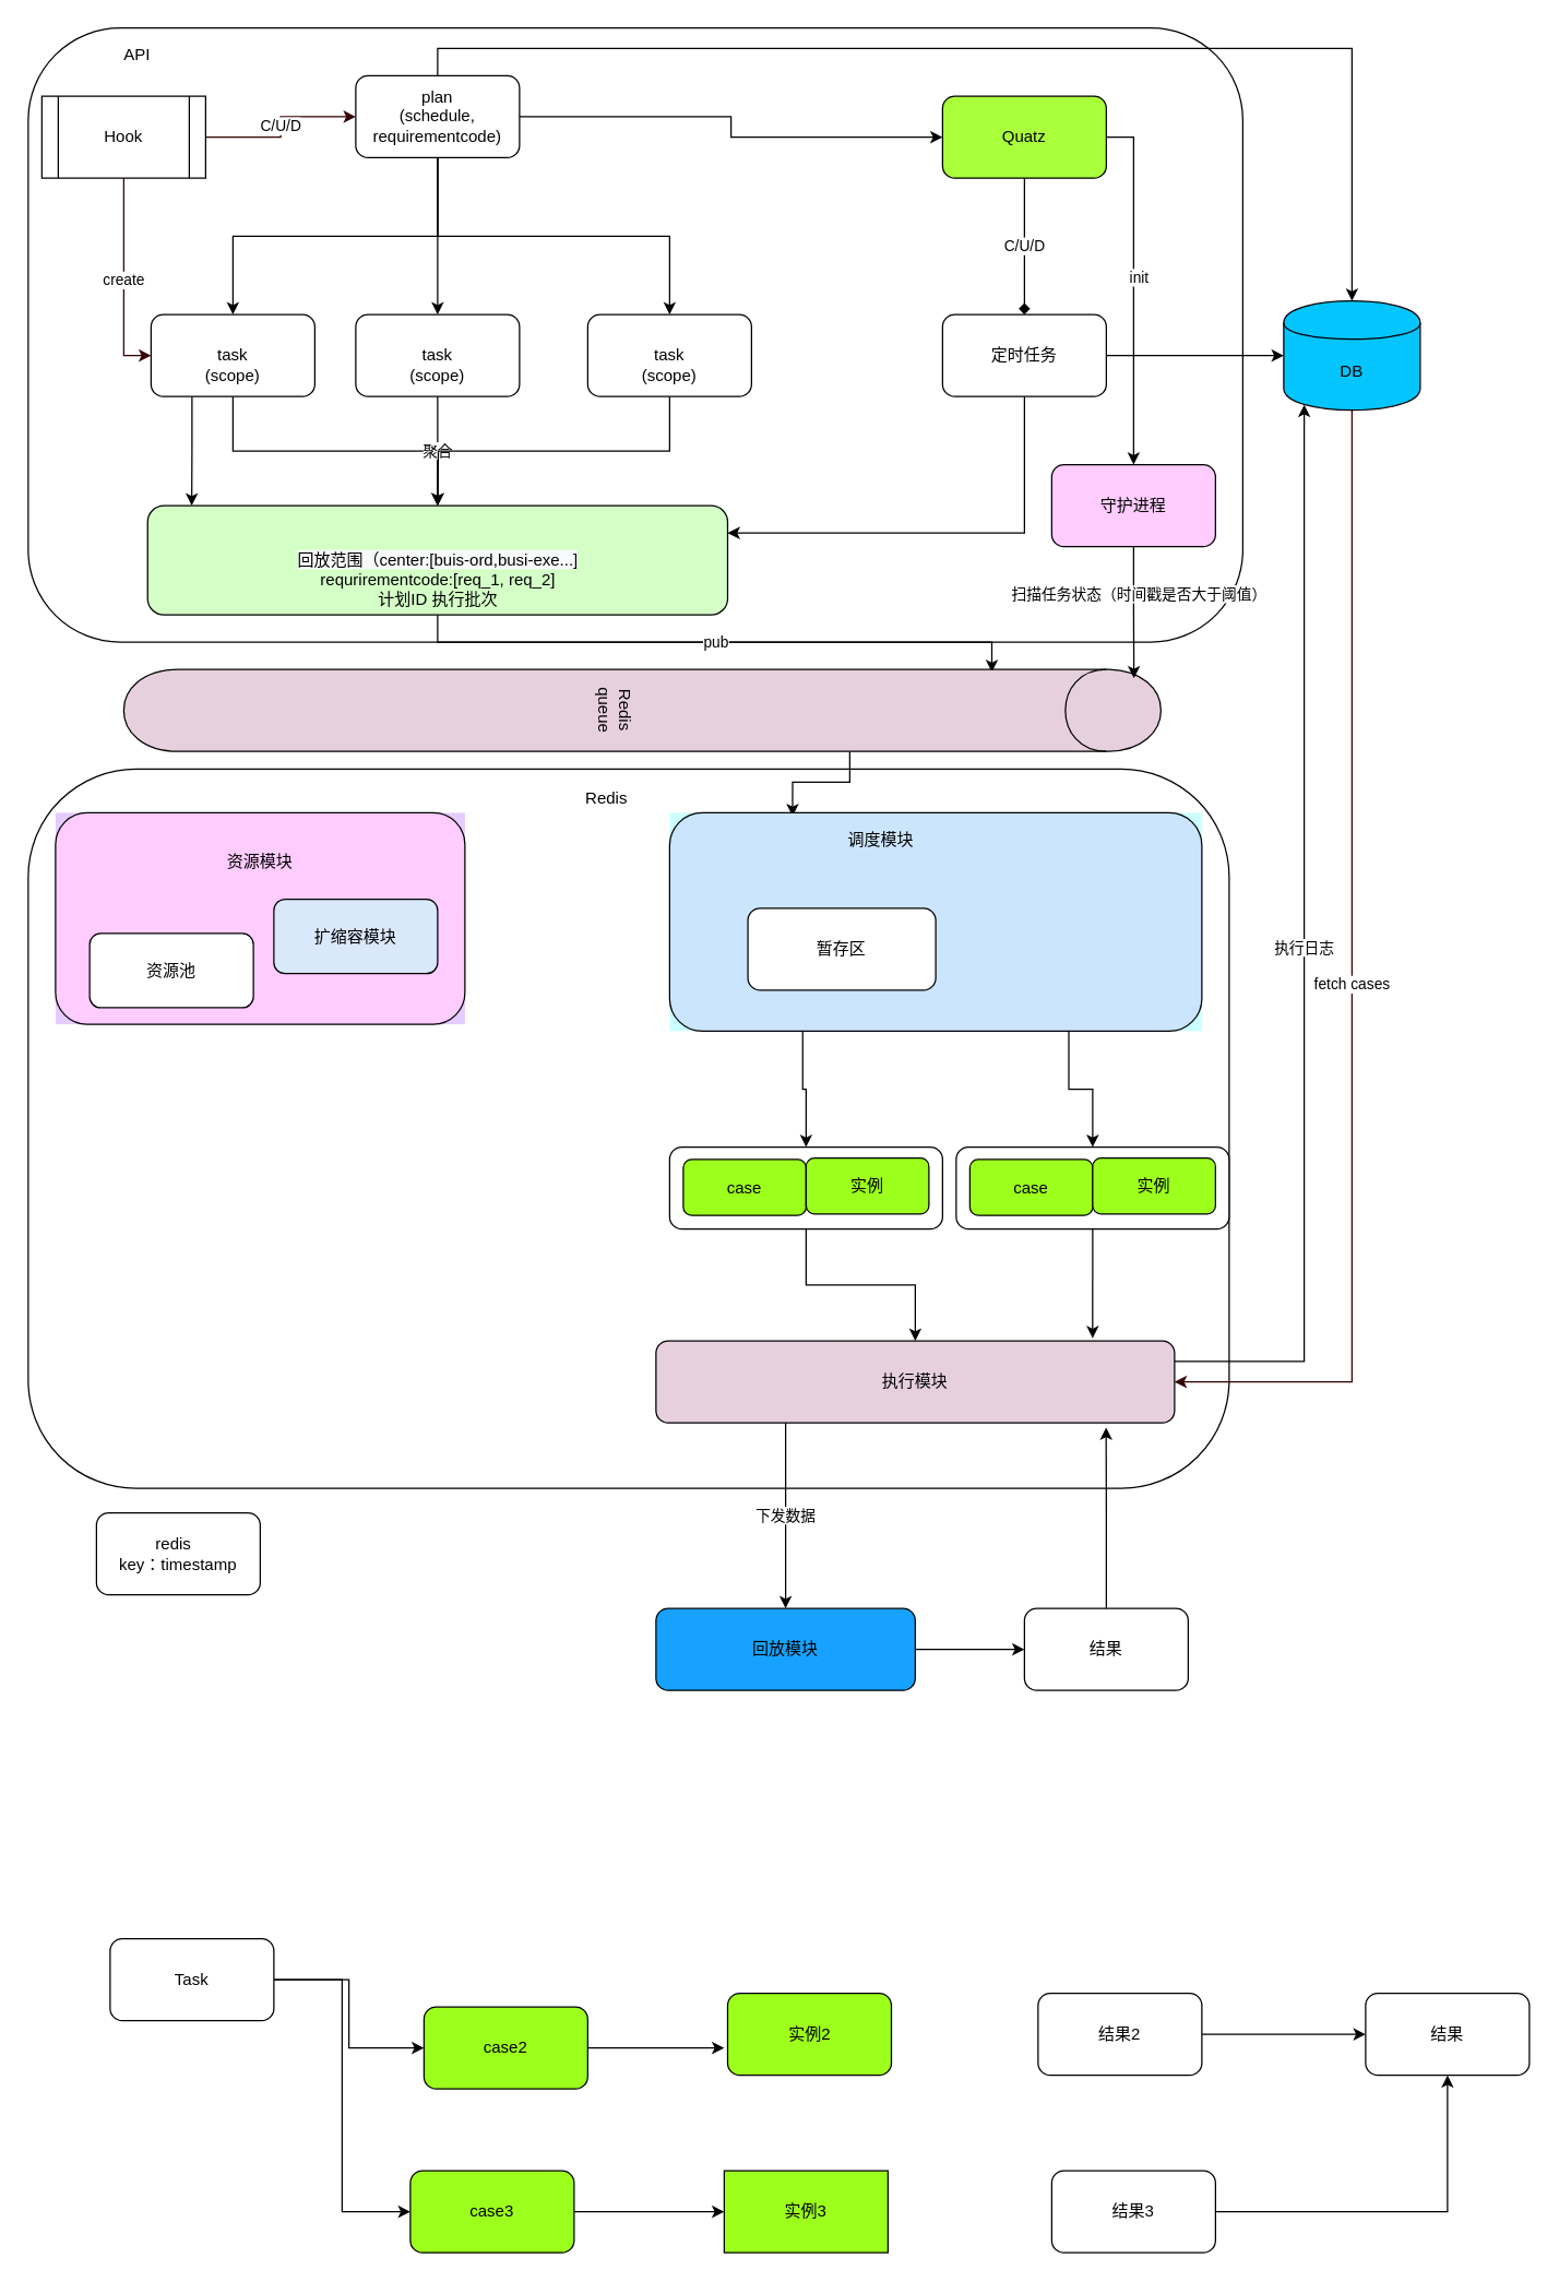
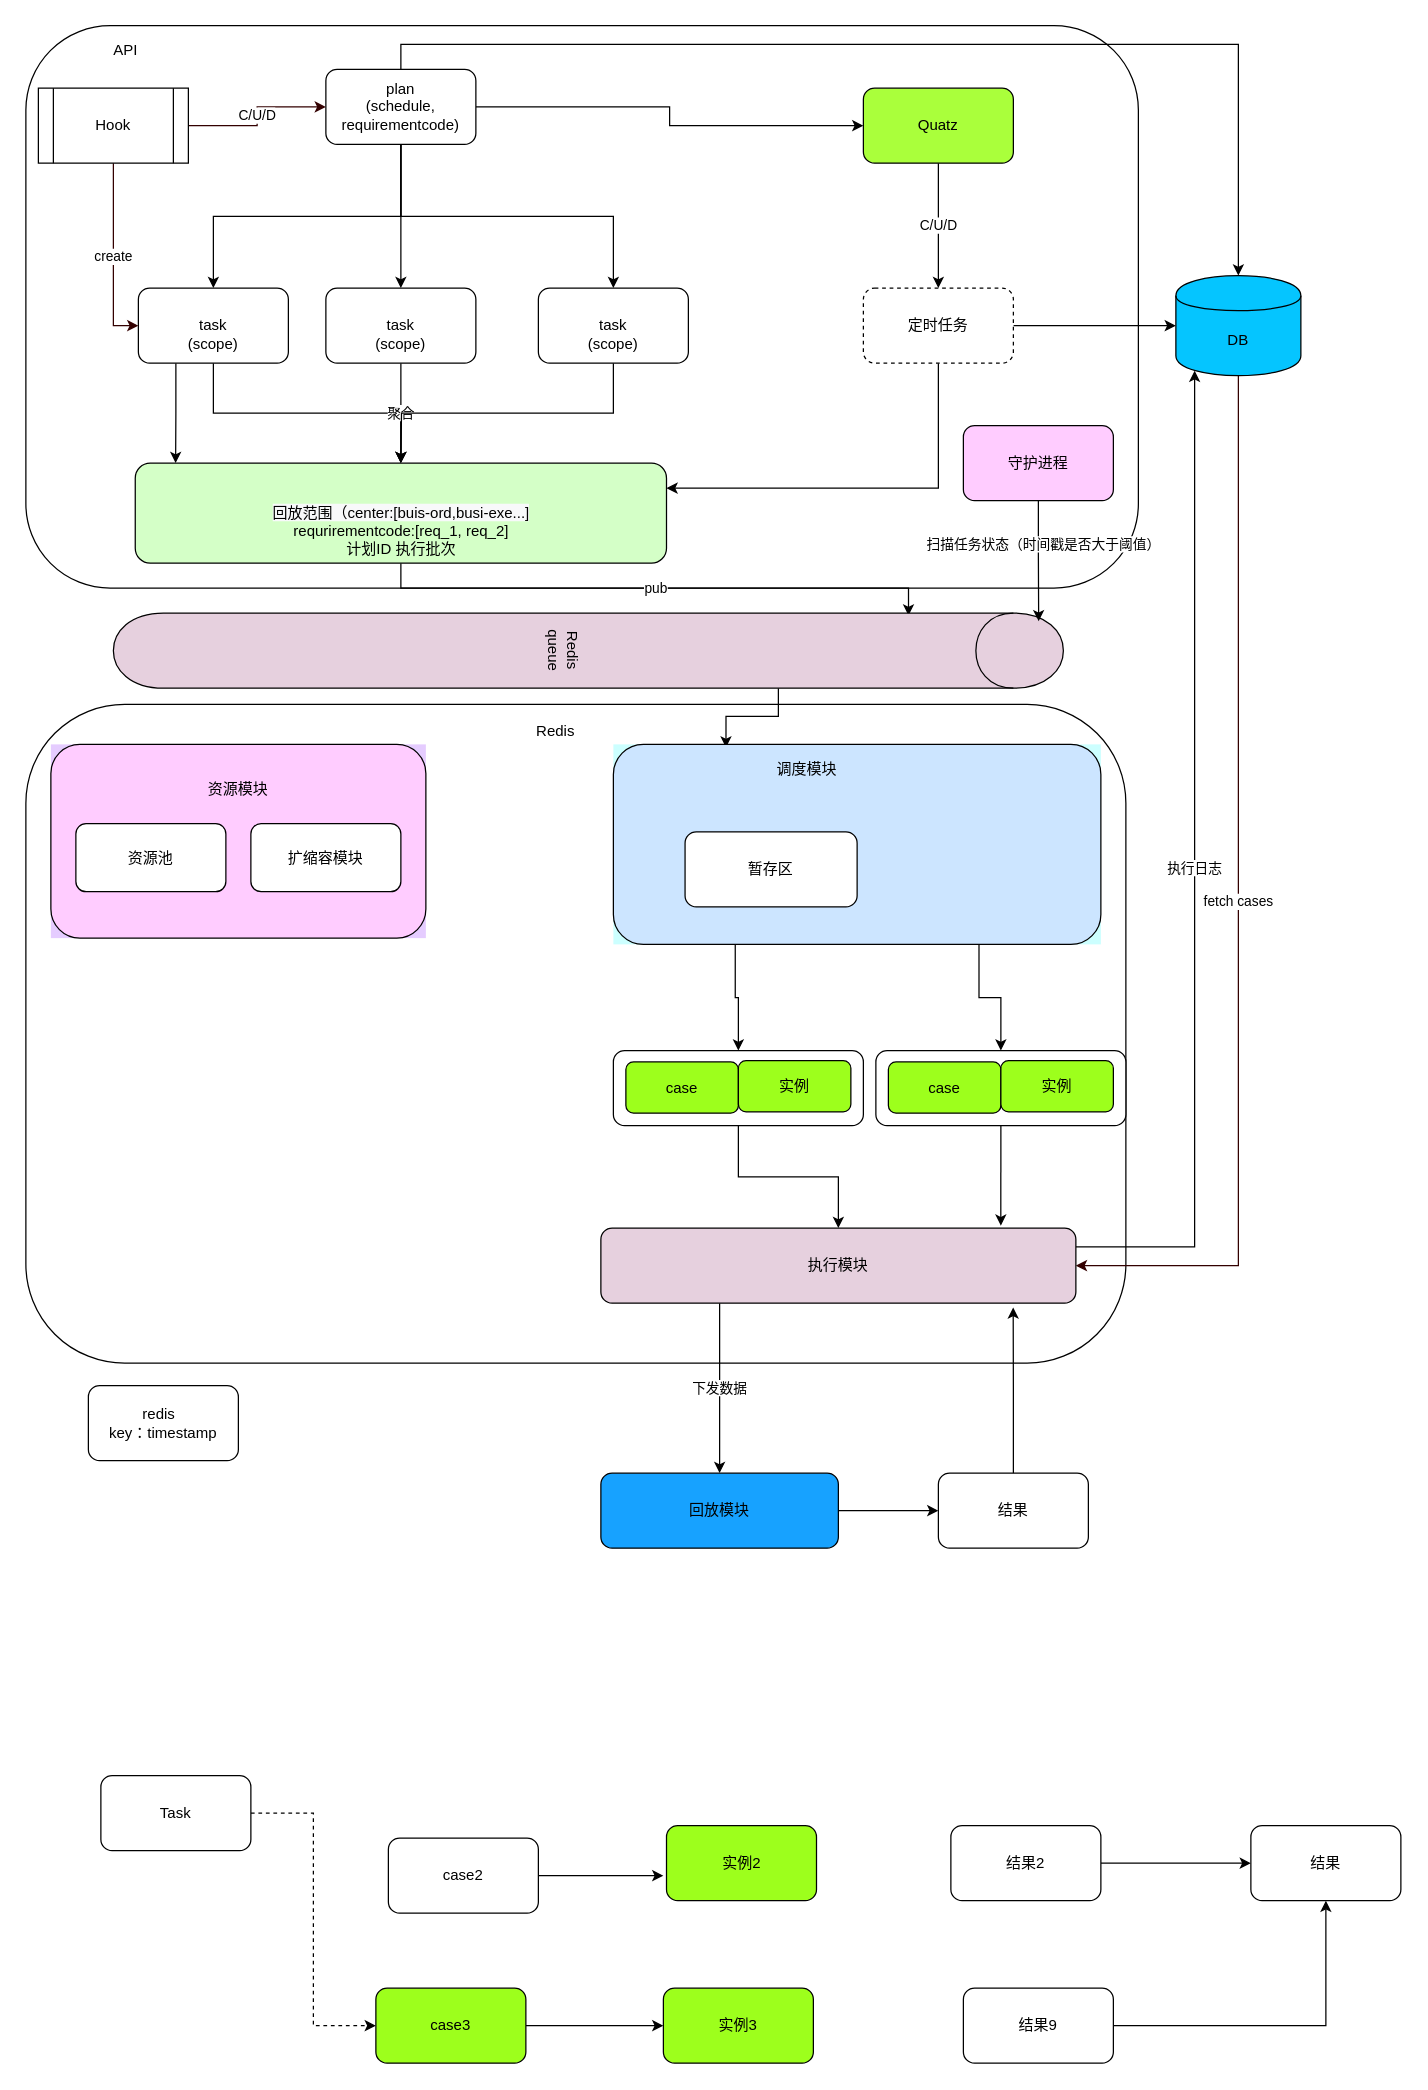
- <mxCell id="23" style="edgeStyle=orthogonalEdgeStyle;rounded=0;orthogonalLoop=1;jettySize=auto;html=1;exitX=1;exitY=0.5;exitDx=0;exitDy=0;" edge="1" parent="1" source="25" target="80"><mxGeometry relative="1" as="geometry" /></mxCell>
- <mxCell id="24" value="init" style="edgeLabel;html=1;align=center;verticalAlign=middle;resizable=0;points=[];" vertex="1" connectable="0" parent="23"><mxGeometry x="-0.073" y="3" relative="1" as="geometry"><mxPoint y="1" as="offset" /></mxGeometry></mxCell>
- <mxCell id="22" value="C/U/D" style="edgeStyle=orthogonalEdgeStyle;rounded=0;orthogonalLoop=1;jettySize=auto;html=1;exitX=0.5;exitY=1;exitDx=0;exitDy=0;entryX=0.5;entryY=0;entryDx=0;entryDy=0;endArrow=diamond;" parent="1" source="25" target="28" edge="1"><mxGeometry relative="1" as="geometry" /></mxCell>
+ <mxCell id="22" value="C/U/D" style="edgeStyle=orthogonalEdgeStyle;rounded=0;orthogonalLoop=1;jettySize=auto;html=1;exitX=0.5;exitY=1;exitDx=0;exitDy=0;entryX=0.5;entryY=0;entryDx=0;entryDy=0;" parent="1" source="25" target="28" edge="1"><mxGeometry relative="1" as="geometry" /></mxCell>
- <mxCell id="28" value="定时任务" style="rounded=1;whiteSpace=wrap;html=1;" parent="1" vertex="1"><mxGeometry x="690" y="230" width="120" height="60" as="geometry" /></mxCell>
+ <mxCell id="28" value="定时任务" style="rounded=1;whiteSpace=wrap;html=1;dashed=1;" parent="1" vertex="1"><mxGeometry x="690" y="230" width="120" height="60" as="geometry" /></mxCell>
- <mxCell id="58" value="扩缩容模块" style="rounded=1;whiteSpace=wrap;html=1;fillColor=#dae8fc;" vertex="1" parent="54"><mxGeometry x="160" y="63.45" width="120" height="54.386" as="geometry" /></mxCell>
+ <mxCell id="58" value="扩缩容模块" style="rounded=1;whiteSpace=wrap;html=1;fillColor=#FFFFFF;" vertex="1" parent="54"><mxGeometry x="160" y="63.45" width="120" height="54.386" as="geometry" /></mxCell>
- <mxCell id="57" value="资源池" style="rounded=1;whiteSpace=wrap;html=1;fillColor=#FFFFFF;" vertex="1" parent="54"><mxGeometry x="25" y="88.45" width="120" height="54.386" as="geometry" /></mxCell>
+ <mxCell id="57" value="资源池" style="rounded=1;whiteSpace=wrap;html=1;fillColor=#FFFFFF;" vertex="1" parent="54"><mxGeometry x="20" y="63.45" width="120" height="54.386" as="geometry" /></mxCell>
- <mxCell id="38" style="edgeStyle=orthogonalEdgeStyle;rounded=0;orthogonalLoop=1;jettySize=auto;html=1;exitX=1;exitY=0.5;exitDx=0;exitDy=0;entryX=0;entryY=0.5;entryDx=0;entryDy=0;" edge="1" parent="1" source="40" target="42"><mxGeometry relative="1" as="geometry" /></mxCell>
- <mxCell id="42" value="case2" style="rounded=1;whiteSpace=wrap;html=1;fillColor=#9DFF1C;" vertex="1" parent="1"><mxGeometry x="310" y="1470" width="120" height="60" as="geometry" /></mxCell>
+ <mxCell id="42" value="case2" style="rounded=1;whiteSpace=wrap;html=1;fillColor=#ffffff;" vertex="1" parent="1"><mxGeometry x="310" y="1470" width="120" height="60" as="geometry" /></mxCell>
- <mxCell id="39" style="edgeStyle=orthogonalEdgeStyle;rounded=0;orthogonalLoop=1;jettySize=auto;html=1;exitX=1;exitY=0.5;exitDx=0;exitDy=0;entryX=0;entryY=0.5;entryDx=0;entryDy=0;" edge="1" parent="1" source="40" target="44"><mxGeometry relative="1" as="geometry" /></mxCell>
+ <mxCell id="39" style="edgeStyle=orthogonalEdgeStyle;rounded=0;orthogonalLoop=1;jettySize=auto;html=1;exitX=1;exitY=0.5;exitDx=0;exitDy=0;entryX=0;entryY=0.5;entryDx=0;entryDy=0;dashed=1;" edge="1" parent="1" source="40" target="44"><mxGeometry relative="1" as="geometry" /></mxCell>
- <mxCell id="45" value="实例3" style="whiteSpace=wrap;html=1;fillColor=#9DFF1C;rounded=0;" vertex="1" parent="1"><mxGeometry x="530" y="1590" width="120" height="60" as="geometry" /></mxCell>
+ <mxCell id="45" value="实例3" style="rounded=1;whiteSpace=wrap;html=1;fillColor=#9DFF1C;" vertex="1" parent="1"><mxGeometry x="530" y="1590" width="120" height="60" as="geometry" /></mxCell>
- <mxCell id="50" value="结果3" style="rounded=1;whiteSpace=wrap;html=1;fillColor=#FFFFFF;" vertex="1" parent="1"><mxGeometry x="770" y="1590" width="120" height="60" as="geometry" /></mxCell>
+ <mxCell id="50" value="结果9" style="rounded=1;whiteSpace=wrap;html=1;fillColor=#FFFFFF;" vertex="1" parent="1"><mxGeometry x="770" y="1590" width="120" height="60" as="geometry" /></mxCell>
